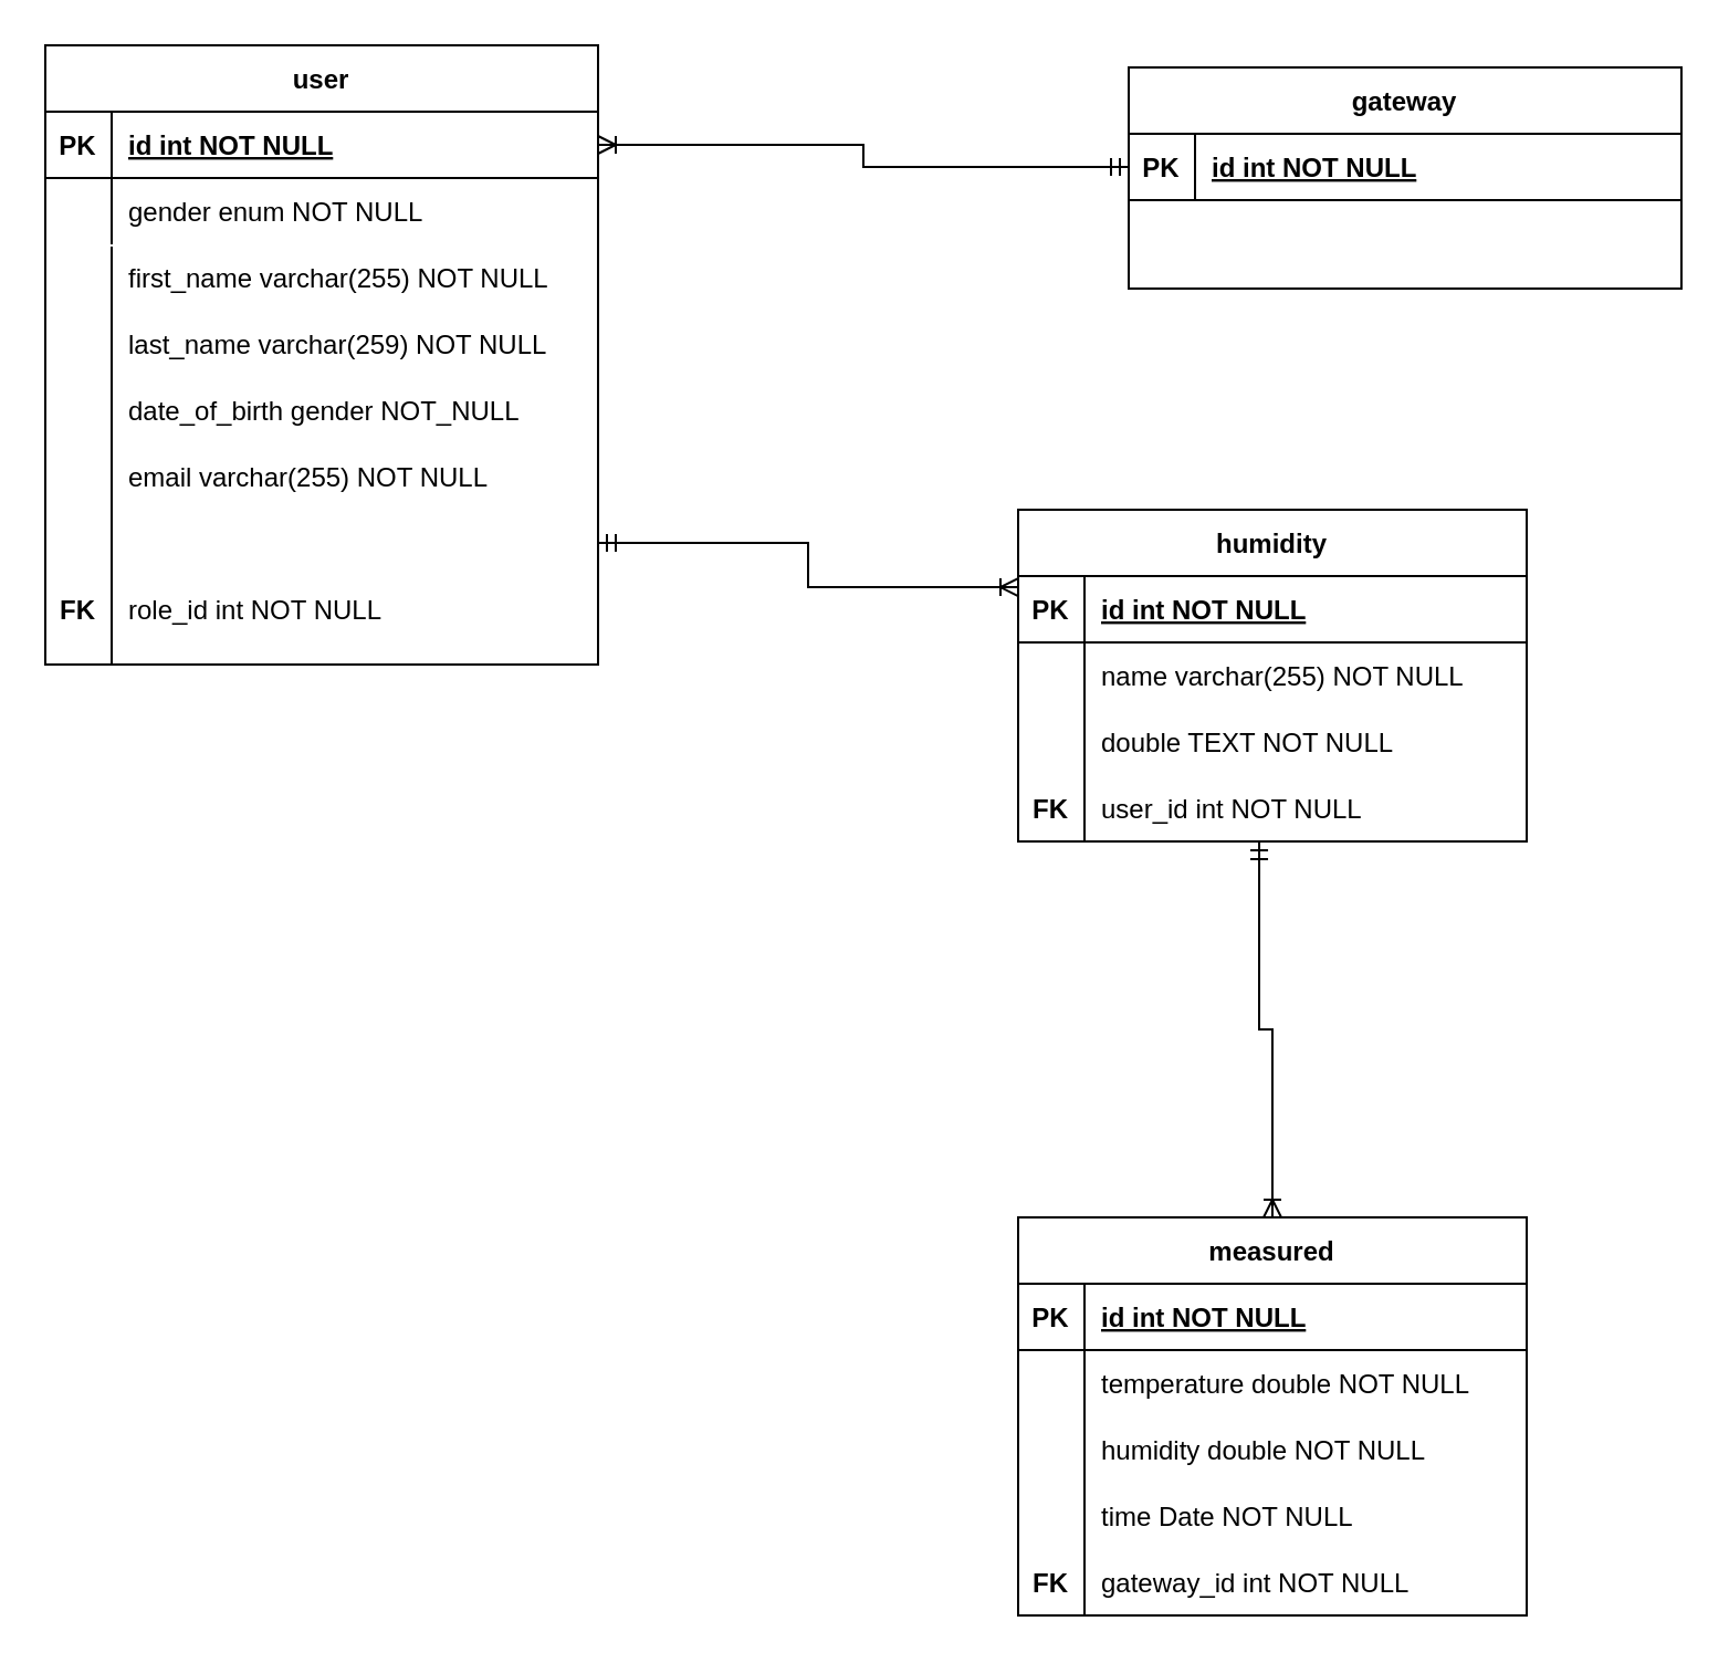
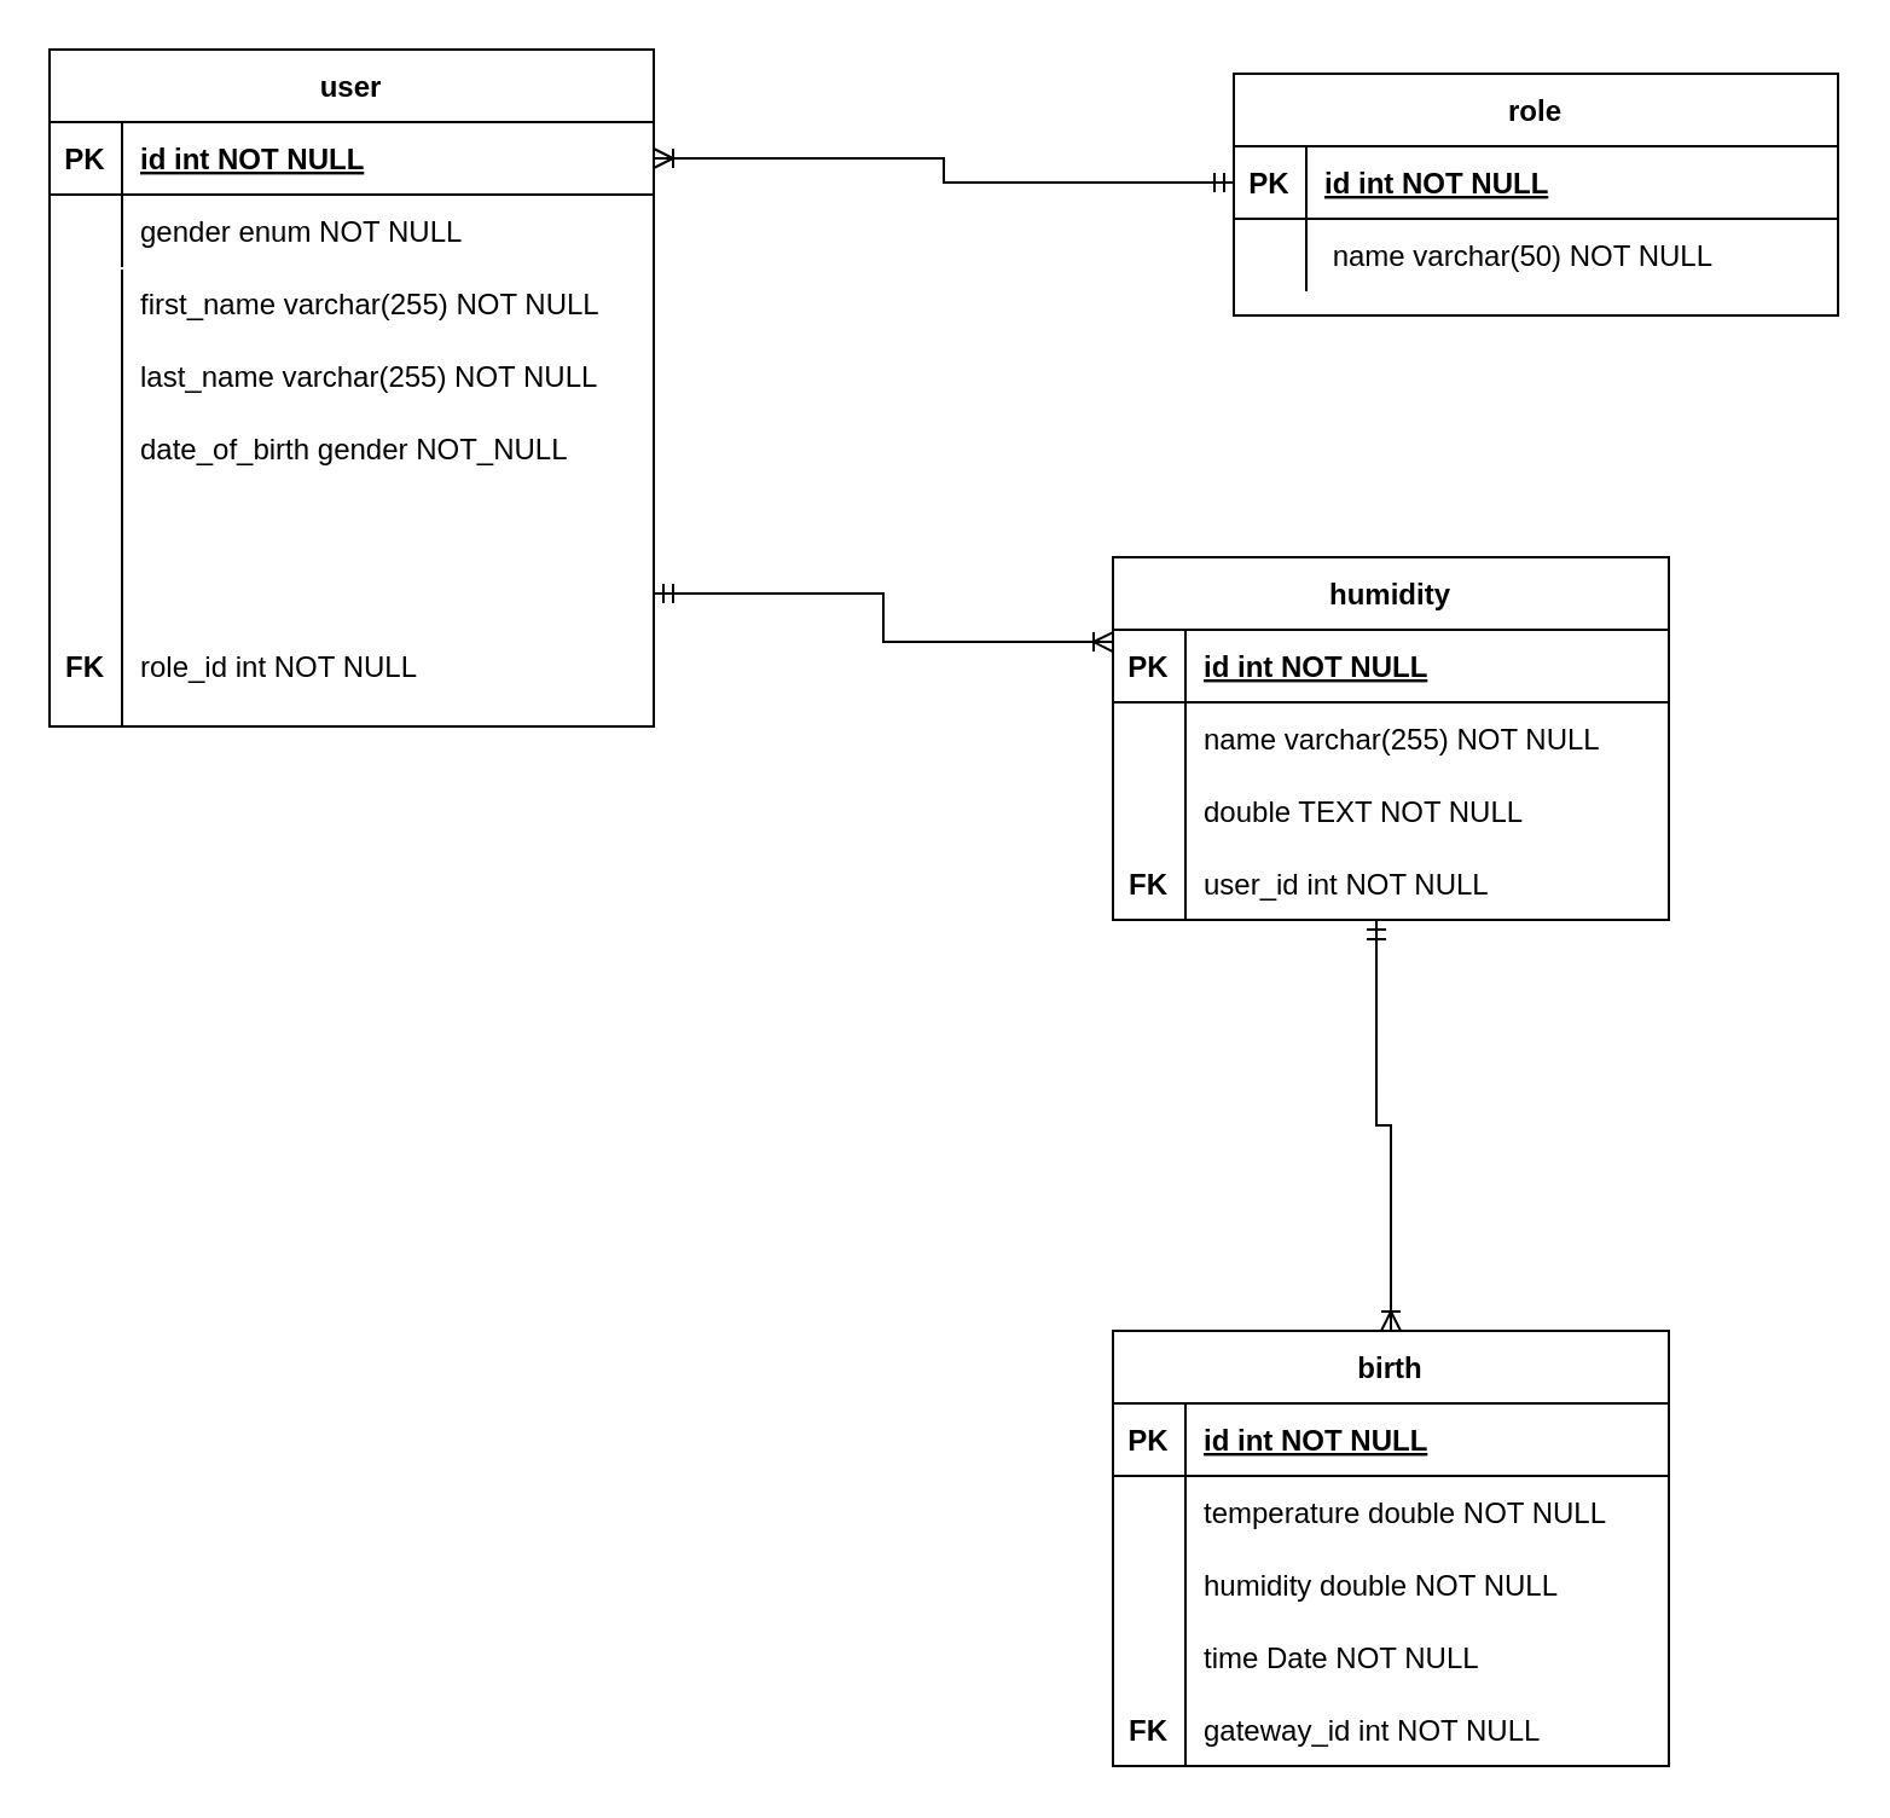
- <mxCell id="2" value="gateway" style="shape=table;startSize=30;container=1;collapsible=1;childLayout=tableLayout;fixedRows=1;rowLines=0;fontStyle=1;align=center;resizeLast=1;" parent="1" vertex="1"><mxGeometry x="510" y="30" width="250" height="100" as="geometry" /></mxCell>
+ <mxCell id="2" value="role" style="shape=table;startSize=30;container=1;collapsible=1;childLayout=tableLayout;fixedRows=1;rowLines=0;fontStyle=1;align=center;resizeLast=1;" parent="1" vertex="1"><mxGeometry x="510" y="30" width="250" height="100" as="geometry" /></mxCell>
+ <mxCell id="8" value=" name varchar(50) NOT NULL" style="shape=partialRectangle;overflow=hidden;connectable=0;fillColor=none;top=0;left=0;bottom=0;right=0;align=left;spacingLeft=6;" parent="6" vertex="1"><mxGeometry x="30" width="220" height="30" as="geometry"><mxRectangle width="220" height="30" as="alternateBounds" /></mxGeometry></mxCell>
- <mxCell id="22" value="last_name varchar(259) NOT NULL" style="shape=partialRectangle;overflow=hidden;connectable=0;fillColor=none;top=0;left=0;bottom=0;right=0;align=left;spacingLeft=6;" parent="20" vertex="1"><mxGeometry x="30" width="220" height="30" as="geometry"><mxRectangle width="220" height="30" as="alternateBounds" /></mxGeometry></mxCell>
+ <mxCell id="22" value="last_name varchar(255) NOT NULL" style="shape=partialRectangle;overflow=hidden;connectable=0;fillColor=none;top=0;left=0;bottom=0;right=0;align=left;spacingLeft=6;" parent="20" vertex="1"><mxGeometry x="30" width="220" height="30" as="geometry"><mxRectangle width="220" height="30" as="alternateBounds" /></mxGeometry></mxCell>
- <mxCell id="28" value="email varchar(255) NOT NULL" style="shape=partialRectangle;overflow=hidden;connectable=0;fillColor=none;top=0;left=0;bottom=0;right=0;align=left;spacingLeft=6;" parent="26" vertex="1"><mxGeometry x="30" width="220" height="30" as="geometry"><mxRectangle width="220" height="30" as="alternateBounds" /></mxGeometry></mxCell>
- <mxCell id="50" value="measured" style="shape=table;startSize=30;container=1;collapsible=1;childLayout=tableLayout;fixedRows=1;rowLines=0;fontStyle=1;align=center;resizeLast=1;" vertex="1" parent="1"><mxGeometry x="460" y="550" width="230" height="180" as="geometry" /></mxCell>
+ <mxCell id="50" value="birth" style="shape=table;startSize=30;container=1;collapsible=1;childLayout=tableLayout;fixedRows=1;rowLines=0;fontStyle=1;align=center;resizeLast=1;" vertex="1" parent="1"><mxGeometry x="460" y="550" width="230" height="180" as="geometry" /></mxCell>
